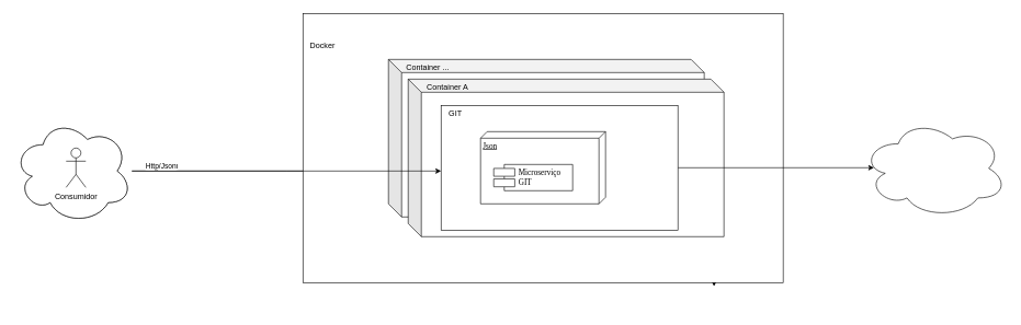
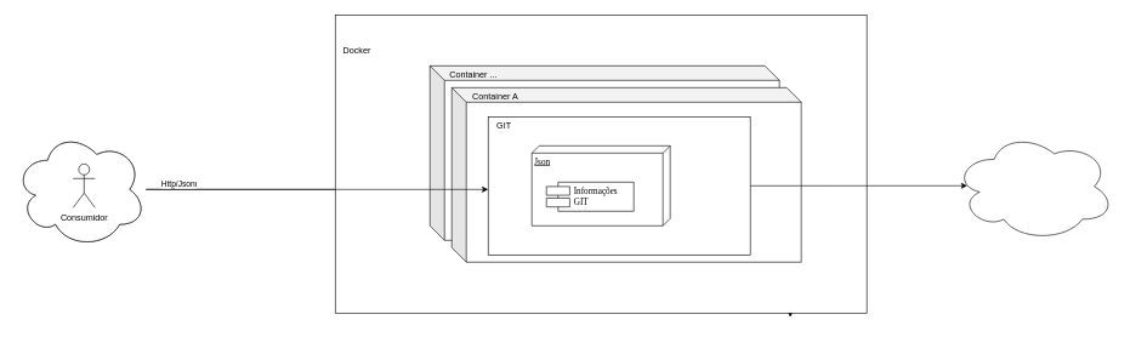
- <mxCell id="62" value="&lt;div&gt;Microserviço &lt;br&gt;&lt;/div&gt;&lt;div&gt;GIT&lt;/div&gt;" style="shape=component;align=left;spacingLeft=36;rounded=0;shadow=0;comic=0;labelBackgroundColor=none;strokeWidth=1;fontFamily=Verdana;fontSize=12;html=1;" vertex="1" parent="1"><mxGeometry x="750" y="250" width="120" height="40" as="geometry" /></mxCell>
+ <mxCell id="62" value="&lt;div&gt;Informações &lt;br&gt;&lt;/div&gt;&lt;div&gt;GIT&lt;/div&gt;" style="shape=component;align=left;spacingLeft=36;rounded=0;shadow=0;comic=0;labelBackgroundColor=none;strokeWidth=1;fontFamily=Verdana;fontSize=12;html=1;" vertex="1" parent="1"><mxGeometry x="750" y="250" width="120" height="40" as="geometry" /></mxCell>
